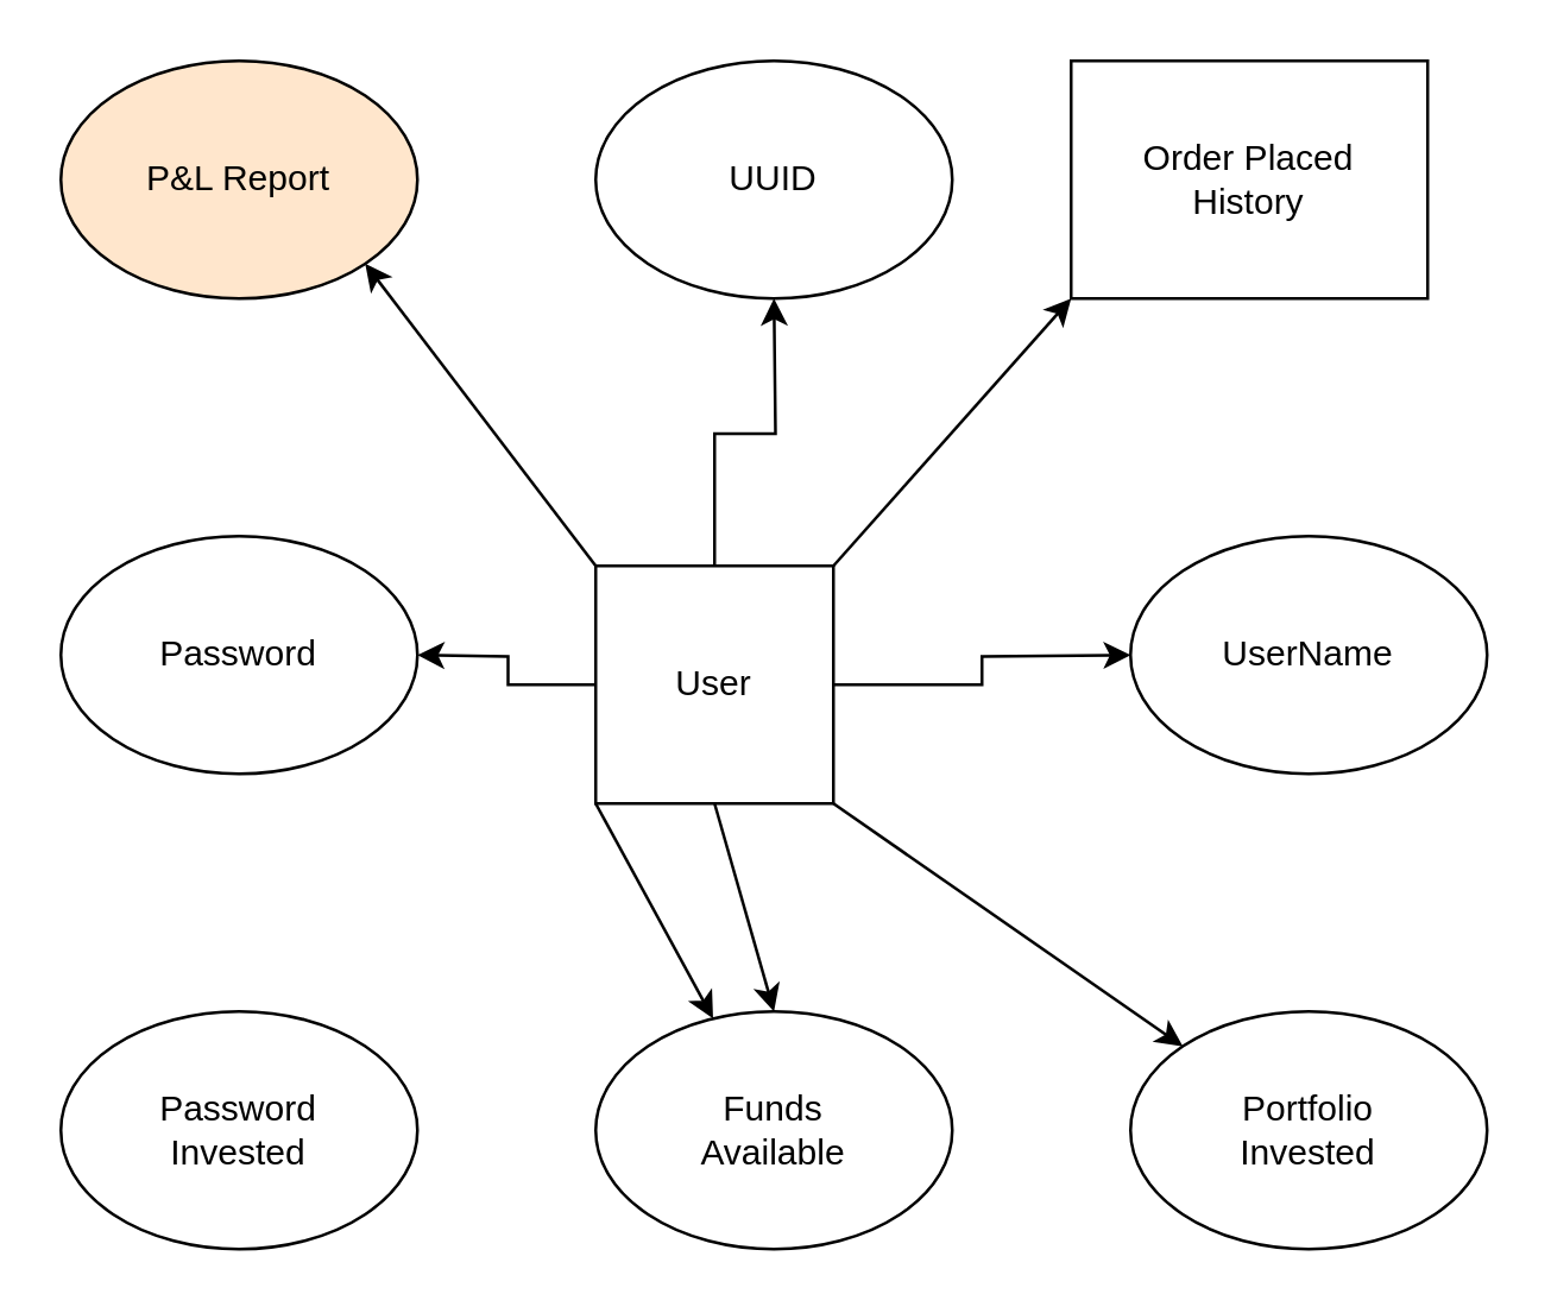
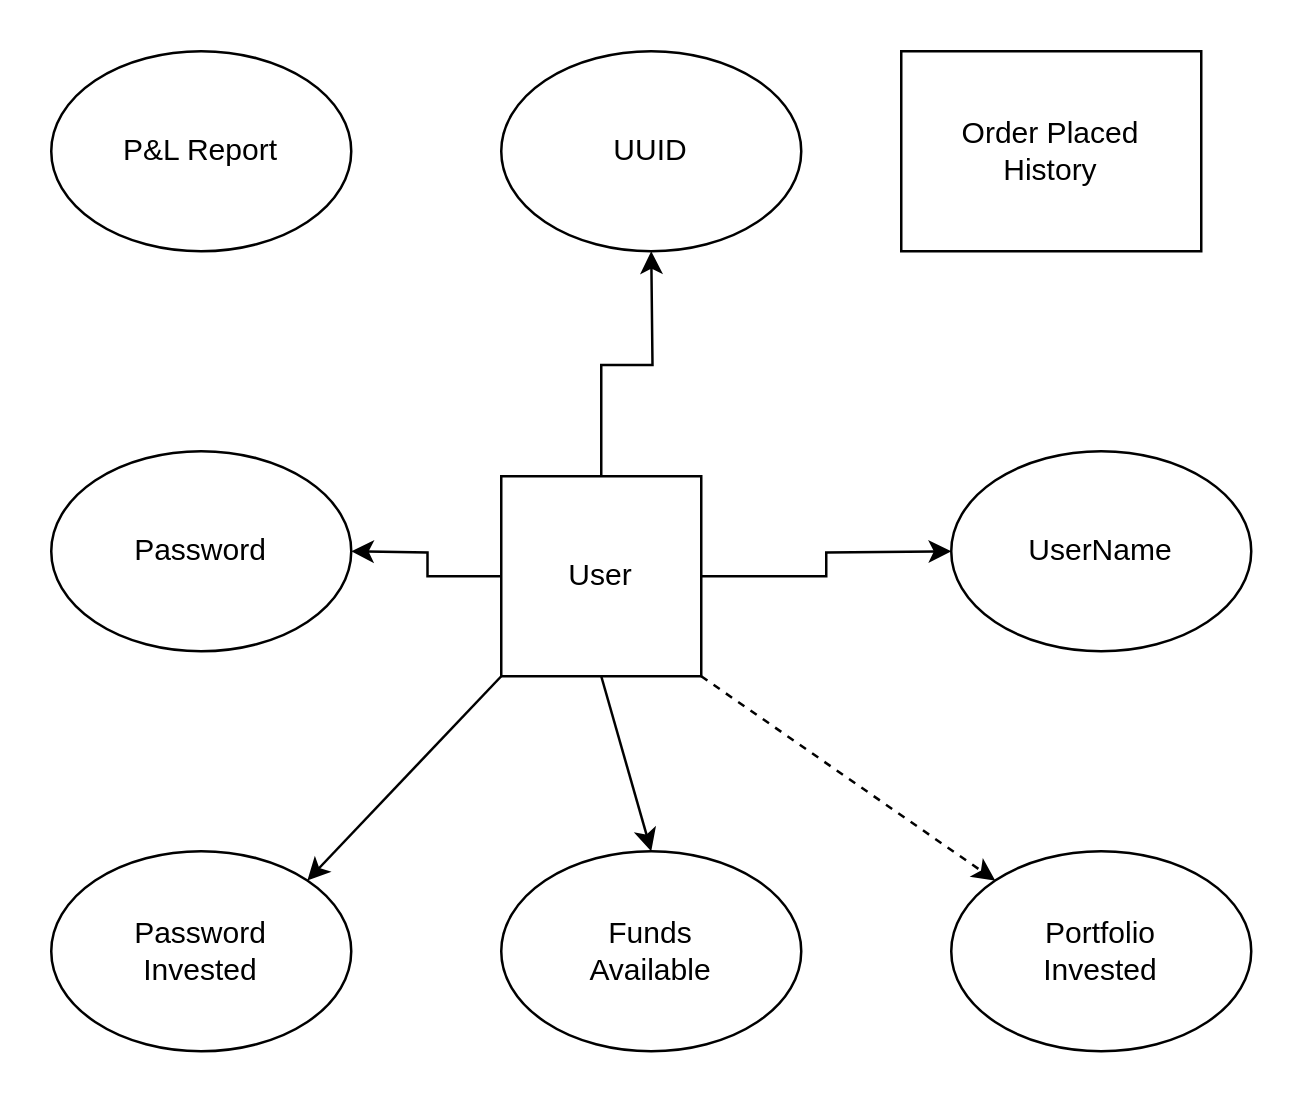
- <mxCell id="15" value="P&amp;amp;L Report" style="ellipse;whiteSpace=wrap;html=1;fillColor=#ffe6cc;" vertex="1" parent="1"><mxGeometry x="20" y="20" width="120" height="80" as="geometry" /></mxCell>
+ <mxCell id="15" value="P&amp;amp;L Report" style="ellipse;whiteSpace=wrap;html=1;" vertex="1" parent="1"><mxGeometry x="20" y="20" width="120" height="80" as="geometry" /></mxCell>
- <mxCell id="16" value="" style="endArrow=classic;html=1;rounded=0;exitX=0;exitY=0;exitDx=0;exitDy=0;entryX=1;entryY=1;entryDx=0;entryDy=0;" edge="1" parent="1" source="5" target="15"><mxGeometry width="50" height="50" relative="1" as="geometry"><mxPoint x="250" y="250" as="sourcePoint" /><mxPoint x="140" y="100" as="targetPoint" /></mxGeometry></mxCell>
- <mxCell id="12" value="" style="endArrow=classic;html=1;rounded=0;exitX=1;exitY=0;exitDx=0;exitDy=0;entryX=0;entryY=1;entryDx=0;entryDy=0;" edge="1" parent="1" source="5" target="13"><mxGeometry width="50" height="50" relative="1" as="geometry"><mxPoint x="250" y="270" as="sourcePoint" /><mxPoint x="380" y="100" as="targetPoint" /></mxGeometry></mxCell>
- <mxCell id="18" value="" style="endArrow=classic;html=1;rounded=0;exitX=0;exitY=1;exitDx=0;exitDy=0;" edge="1" parent="1" source="5" target="7"><mxGeometry width="50" height="50" relative="1" as="geometry"><mxPoint x="250" y="240" as="sourcePoint" /><mxPoint x="300" y="190" as="targetPoint" /></mxGeometry></mxCell>
+ <mxCell id="18" value="" style="endArrow=classic;html=1;rounded=0;exitX=0;exitY=1;exitDx=0;exitDy=0;entryX=1;entryY=0;entryDx=0;entryDy=0;" edge="1" parent="1" source="5" target="17"><mxGeometry width="50" height="50" relative="1" as="geometry"><mxPoint x="250" y="240" as="sourcePoint" /><mxPoint x="300" y="190" as="targetPoint" /></mxGeometry></mxCell>
- <mxCell id="10" value="" style="endArrow=classic;html=1;rounded=0;exitX=1;exitY=1;exitDx=0;exitDy=0;entryX=0;entryY=0;entryDx=0;entryDy=0;" edge="1" parent="1" source="5" target="11"><mxGeometry width="50" height="50" relative="1" as="geometry"><mxPoint x="250" y="270" as="sourcePoint" /><mxPoint x="340" y="300" as="targetPoint" /></mxGeometry></mxCell>
+ <mxCell id="10" value="" style="endArrow=classic;html=1;rounded=0;exitX=1;exitY=1;exitDx=0;exitDy=0;entryX=0;entryY=0;entryDx=0;entryDy=0;dashed=1;" edge="1" parent="1" source="5" target="11"><mxGeometry width="50" height="50" relative="1" as="geometry"><mxPoint x="250" y="270" as="sourcePoint" /><mxPoint x="340" y="300" as="targetPoint" /></mxGeometry></mxCell>
